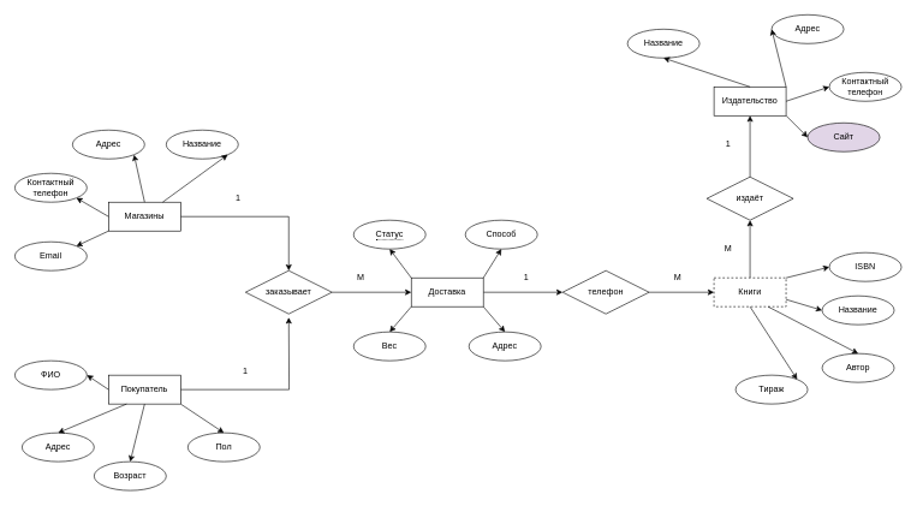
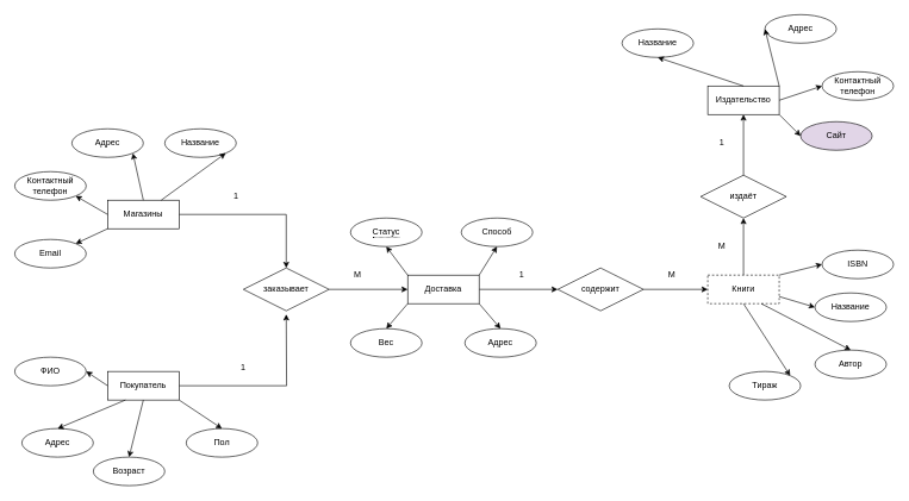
- <mxCell id="23" value="телефон" style="shape=rhombus;perimeter=rhombusPerimeter;whiteSpace=wrap;html=1;align=center;" parent="1" vertex="1"><mxGeometry x="780" y="375" width="120" height="60" as="geometry" /></mxCell>
+ <mxCell id="23" value="содержит" style="shape=rhombus;perimeter=rhombusPerimeter;whiteSpace=wrap;html=1;align=center;" parent="1" vertex="1"><mxGeometry x="780" y="375" width="120" height="60" as="geometry" /></mxCell>
